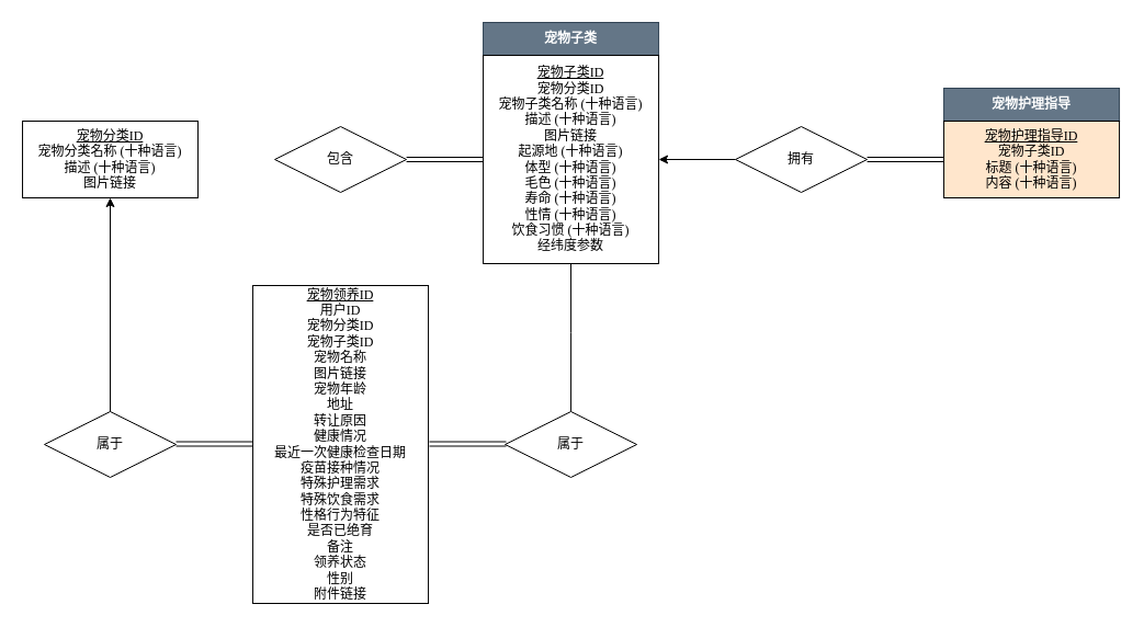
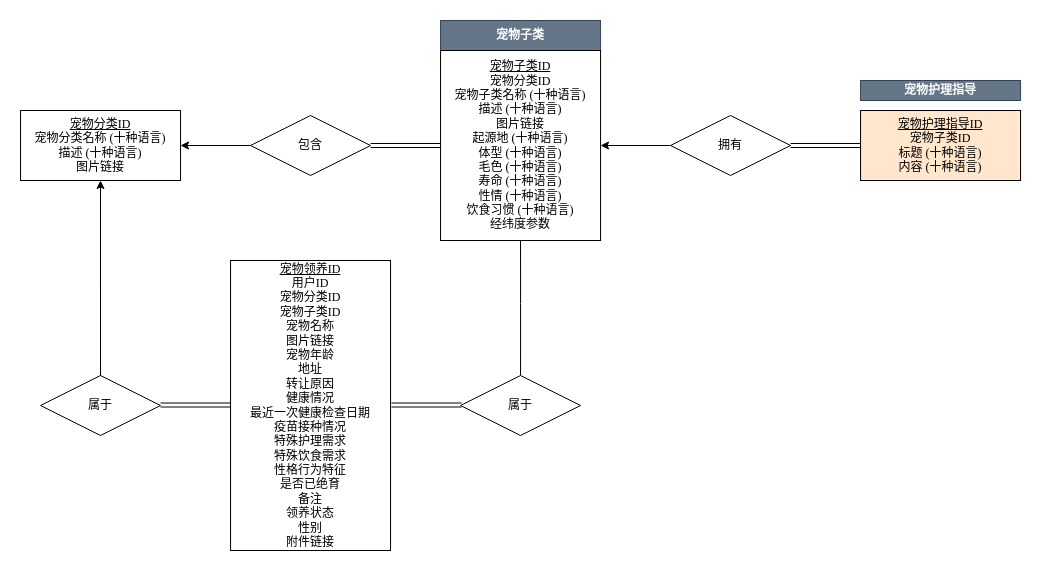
- <mxCell id="12" value="&lt;b&gt;&lt;font face=&quot;新宋体&quot;&gt;宠物护理指导&lt;/font&gt;&lt;/b&gt;" style="whiteSpace=wrap;html=1;align=center;fillColor=#647687;fontColor=#ffffff;strokeColor=#314354;" parent="1" vertex="1"><mxGeometry x="860.06" y="80" width="160" height="30" as="geometry" /></mxCell>
+ <mxCell id="12" value="&lt;b&gt;&lt;font face=&quot;新宋体&quot;&gt;宠物护理指导&lt;/font&gt;&lt;/b&gt;" style="whiteSpace=wrap;html=1;align=center;fillColor=#647687;fontColor=#ffffff;strokeColor=#314354;" parent="1" vertex="1"><mxGeometry x="860.06" y="80" width="160" height="20" as="geometry" /></mxCell>
+ <mxCell id="14" style="edgeStyle=orthogonalEdgeStyle;rounded=0;orthogonalLoop=1;jettySize=auto;html=1;exitX=0;exitY=0.5;exitDx=0;exitDy=0;entryX=1;entryY=0.5;entryDx=0;entryDy=0;" parent="1" source="15" target="9" edge="1"><mxGeometry relative="1" as="geometry" /></mxCell>
